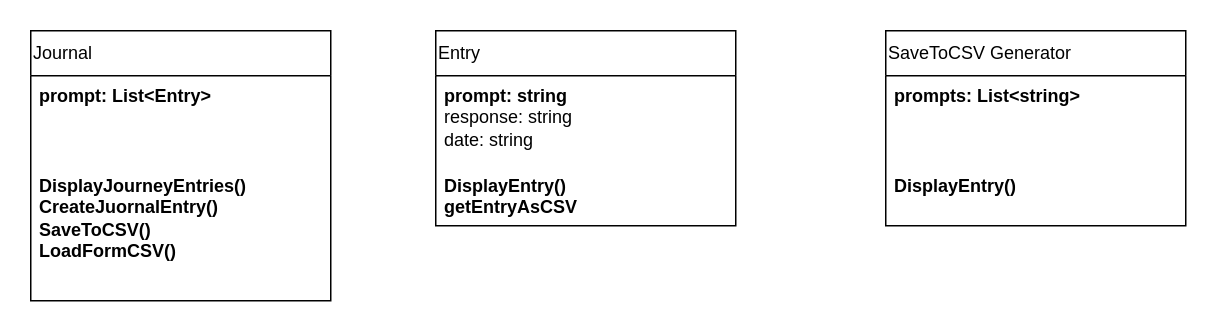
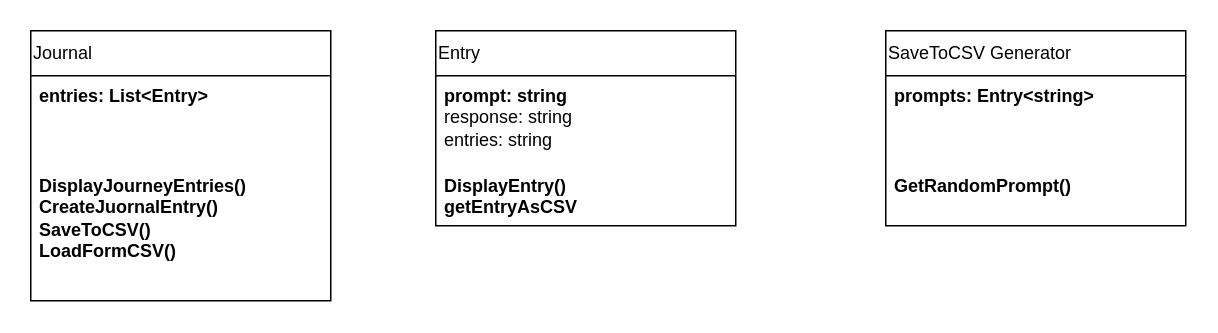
- <mxCell id="3" value="&lt;b&gt;prompt: List&amp;lt;Entry&amp;gt;&lt;/b&gt;" style="text;strokeColor=none;fillColor=none;align=left;verticalAlign=top;spacingLeft=4;spacingRight=4;overflow=hidden;points=[[0,0.5],[1,0.5]];portConstraint=eastwest;rotatable=0;whiteSpace=wrap;html=1;" parent="2" vertex="1"><mxGeometry y="30" width="200" height="60" as="geometry" /></mxCell>
+ <mxCell id="3" value="&lt;b&gt;entries: List&amp;lt;Entry&amp;gt;&lt;/b&gt;" style="text;strokeColor=none;fillColor=none;align=left;verticalAlign=top;spacingLeft=4;spacingRight=4;overflow=hidden;points=[[0,0.5],[1,0.5]];portConstraint=eastwest;rotatable=0;whiteSpace=wrap;html=1;" parent="2" vertex="1"><mxGeometry y="30" width="200" height="60" as="geometry" /></mxCell>
- <mxCell id="9" value="&lt;b&gt;prompts: List&amp;lt;string&amp;gt;&lt;/b&gt;" style="text;strokeColor=none;fillColor=none;align=left;verticalAlign=top;spacingLeft=4;spacingRight=4;overflow=hidden;points=[[0,0.5],[1,0.5]];portConstraint=eastwest;rotatable=0;whiteSpace=wrap;html=1;" parent="8" vertex="1"><mxGeometry y="30" width="200" height="60" as="geometry" /></mxCell>
+ <mxCell id="9" value="&lt;b&gt;prompts: Entry&amp;lt;string&amp;gt;&lt;/b&gt;" style="text;strokeColor=none;fillColor=none;align=left;verticalAlign=top;spacingLeft=4;spacingRight=4;overflow=hidden;points=[[0,0.5],[1,0.5]];portConstraint=eastwest;rotatable=0;whiteSpace=wrap;html=1;" parent="8" vertex="1"><mxGeometry y="30" width="200" height="60" as="geometry" /></mxCell>
- <mxCell id="6" value="&lt;b&gt;prompt: string&lt;br&gt;&lt;/b&gt;response: string&lt;br&gt;date: string" style="text;strokeColor=none;fillColor=none;align=left;verticalAlign=top;spacingLeft=4;spacingRight=4;overflow=hidden;points=[[0,0.5],[1,0.5]];portConstraint=eastwest;rotatable=0;whiteSpace=wrap;html=1;" parent="5" vertex="1"><mxGeometry y="30" width="200" height="60" as="geometry" /></mxCell>
+ <mxCell id="6" value="&lt;b&gt;prompt: string&lt;br&gt;&lt;/b&gt;response: string&lt;br&gt;entries: string" style="text;strokeColor=none;fillColor=none;align=left;verticalAlign=top;spacingLeft=4;spacingRight=4;overflow=hidden;points=[[0,0.5],[1,0.5]];portConstraint=eastwest;rotatable=0;whiteSpace=wrap;html=1;" parent="5" vertex="1"><mxGeometry y="30" width="200" height="60" as="geometry" /></mxCell>
- <mxCell id="10" value="&lt;b&gt;DisplayEntry()&lt;br&gt;&lt;/b&gt;" style="text;strokeColor=none;fillColor=none;align=left;verticalAlign=top;spacingLeft=4;spacingRight=4;overflow=hidden;points=[[0,0.5],[1,0.5]];portConstraint=eastwest;rotatable=0;whiteSpace=wrap;html=1;" parent="8" vertex="1"><mxGeometry y="90" width="200" height="40" as="geometry" /></mxCell>
+ <mxCell id="10" value="&lt;b&gt;GetRandomPrompt()&lt;br&gt;&lt;/b&gt;" style="text;strokeColor=none;fillColor=none;align=left;verticalAlign=top;spacingLeft=4;spacingRight=4;overflow=hidden;points=[[0,0.5],[1,0.5]];portConstraint=eastwest;rotatable=0;whiteSpace=wrap;html=1;" parent="8" vertex="1"><mxGeometry y="90" width="200" height="40" as="geometry" /></mxCell>
